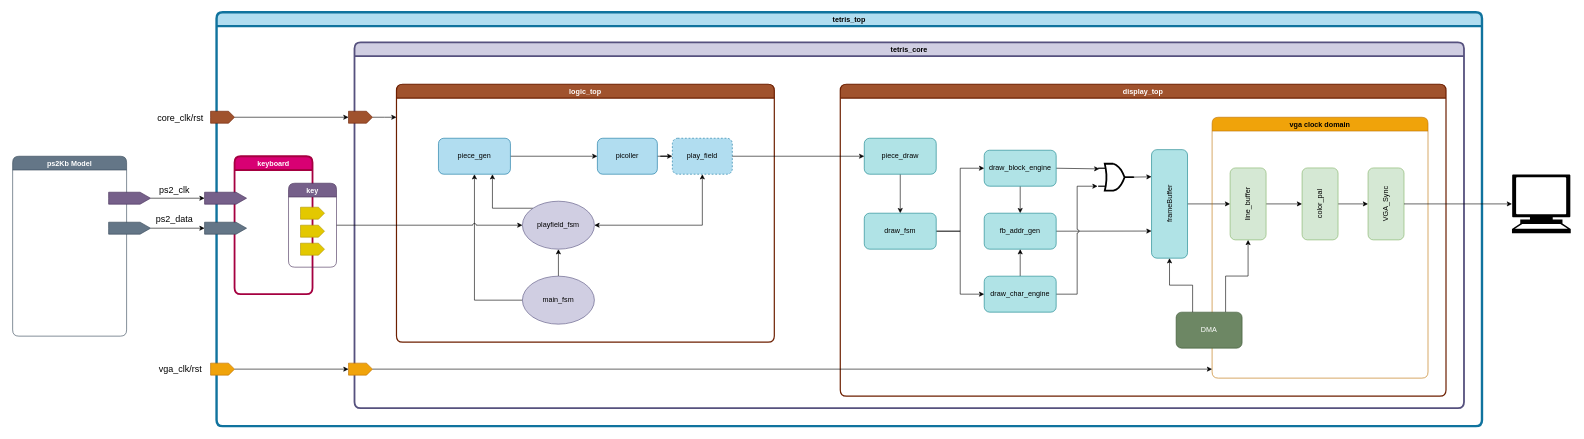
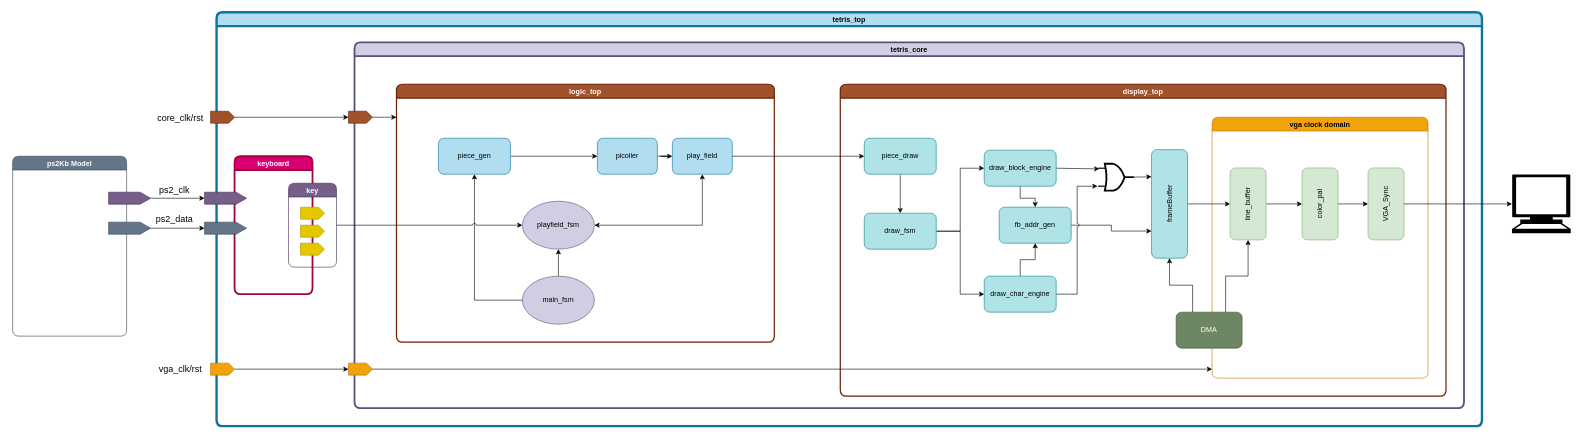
- <mxCell id="9" value="play_field" style="rounded=1;whiteSpace=wrap;html=1;fillColor=#b1ddf0;strokeColor=#10739e;dashed=1;" vertex="1" parent="4"><mxGeometry x="460" y="90" width="100" height="60" as="geometry" /></mxCell>
+ <mxCell id="9" value="play_field" style="rounded=1;whiteSpace=wrap;html=1;fillColor=#b1ddf0;strokeColor=#10739e;" vertex="1" parent="4"><mxGeometry x="460" y="90" width="100" height="60" as="geometry" /></mxCell>
- <mxCell id="14" style="edgeStyle=orthogonalEdgeStyle;rounded=0;jumpStyle=arc;orthogonalLoop=1;jettySize=auto;html=1;exitX=0;exitY=0;exitDx=0;exitDy=0;entryX=0.75;entryY=1;entryDx=0;entryDy=0;endArrow=classic;endFill=1;" edge="1" parent="4" source="15" target="6"><mxGeometry relative="1" as="geometry" /></mxCell>
- <mxCell id="31" value="fb_addr_gen" style="rounded=1;whiteSpace=wrap;html=1;fillColor=#b0e3e6;strokeColor=#0e8088;" vertex="1" parent="21"><mxGeometry x="240" y="215" width="120" height="60" as="geometry" /></mxCell>
+ <mxCell id="31" value="fb_addr_gen" style="rounded=1;whiteSpace=wrap;html=1;fillColor=#b0e3e6;strokeColor=#0e8088;" vertex="1" parent="21"><mxGeometry x="265" y="205" width="120" height="60" as="geometry" /></mxCell>
